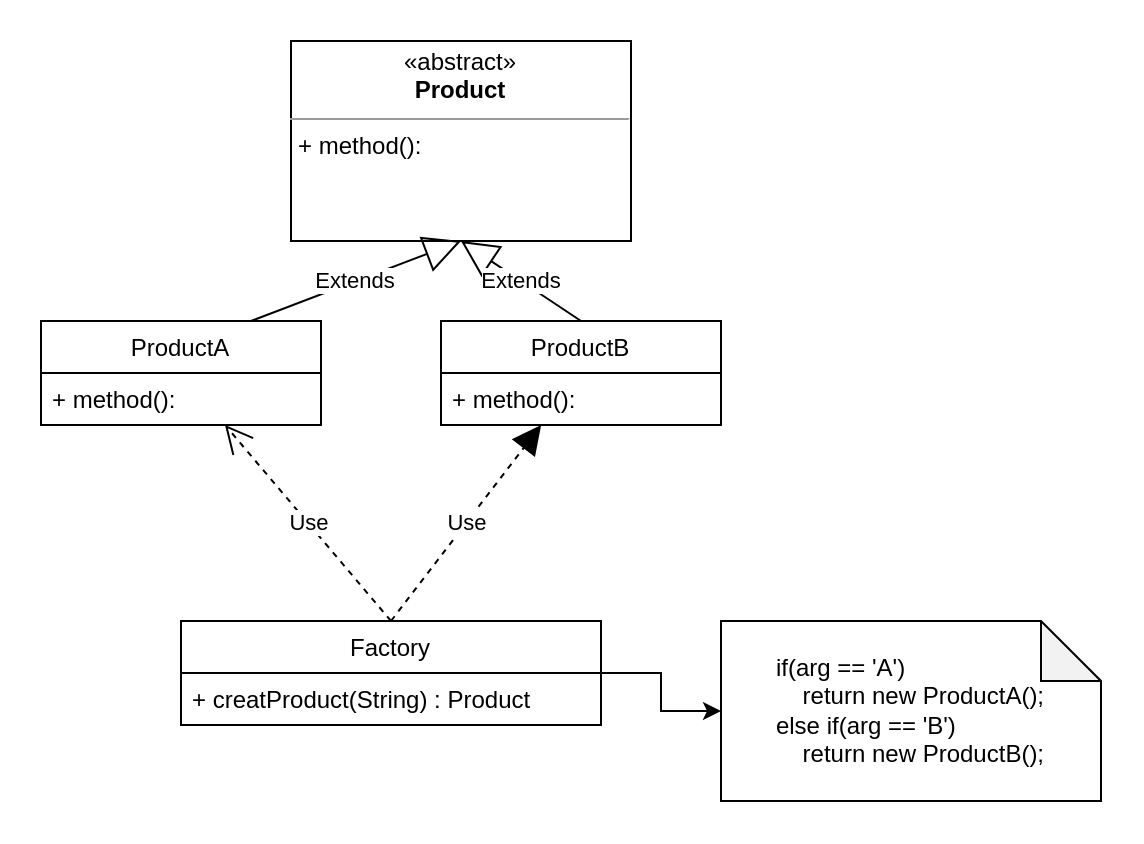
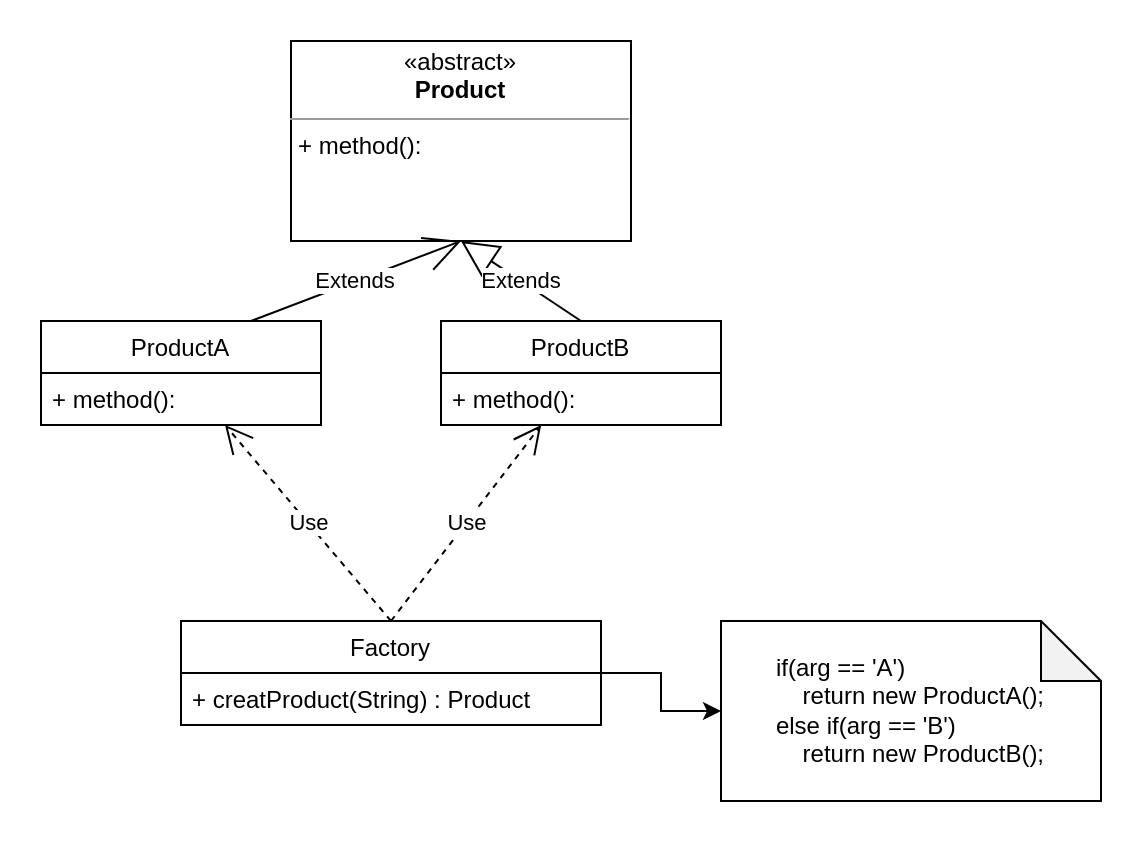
- <mxCell id="11" value="Extends" style="endArrow=block;endSize=16;endFill=0;html=1;entryX=0.5;entryY=1;entryDx=0;entryDy=0;exitX=0.75;exitY=0;exitDx=0;exitDy=0;" parent="1" source="6" target="5" edge="1"><mxGeometry width="160" relative="1" as="geometry"><mxPoint x="60" y="110" as="sourcePoint" /><mxPoint x="220" y="110" as="targetPoint" /></mxGeometry></mxCell>
+ <mxCell id="11" value="Extends" style="endArrow=open;endSize=16;endFill=0;html=1;entryX=0.5;entryY=1;entryDx=0;entryDy=0;exitX=0.75;exitY=0;exitDx=0;exitDy=0;" parent="1" source="6" target="5" edge="1"><mxGeometry width="160" relative="1" as="geometry"><mxPoint x="60" y="110" as="sourcePoint" /><mxPoint x="220" y="110" as="targetPoint" /></mxGeometry></mxCell>
- <mxCell id="13" value="Use" style="endArrow=block;endSize=12;dashed=1;html=1;exitX=0.5;exitY=0;exitDx=0;exitDy=0;" parent="1" source="3" target="8" edge="1"><mxGeometry width="160" relative="1" as="geometry"><mxPoint x="140" y="220" as="sourcePoint" /><mxPoint x="310" y="250" as="targetPoint" /></mxGeometry></mxCell>
+ <mxCell id="13" value="Use" style="endArrow=open;endSize=12;dashed=1;html=1;exitX=0.5;exitY=0;exitDx=0;exitDy=0;" parent="1" source="3" target="8" edge="1"><mxGeometry width="160" relative="1" as="geometry"><mxPoint x="140" y="220" as="sourcePoint" /><mxPoint x="310" y="250" as="targetPoint" /></mxGeometry></mxCell>
